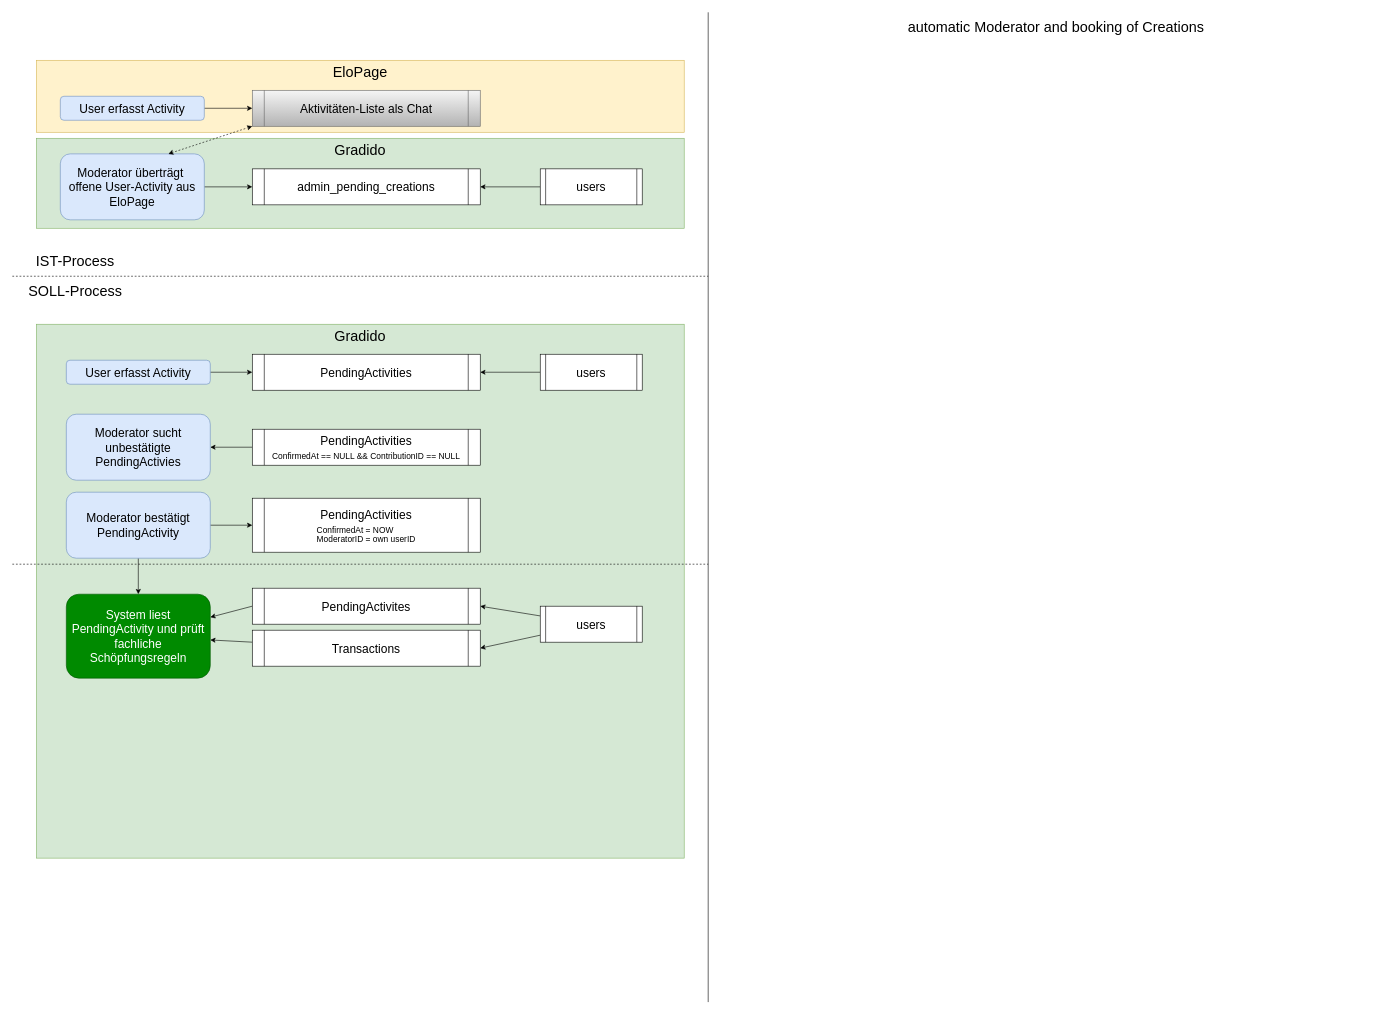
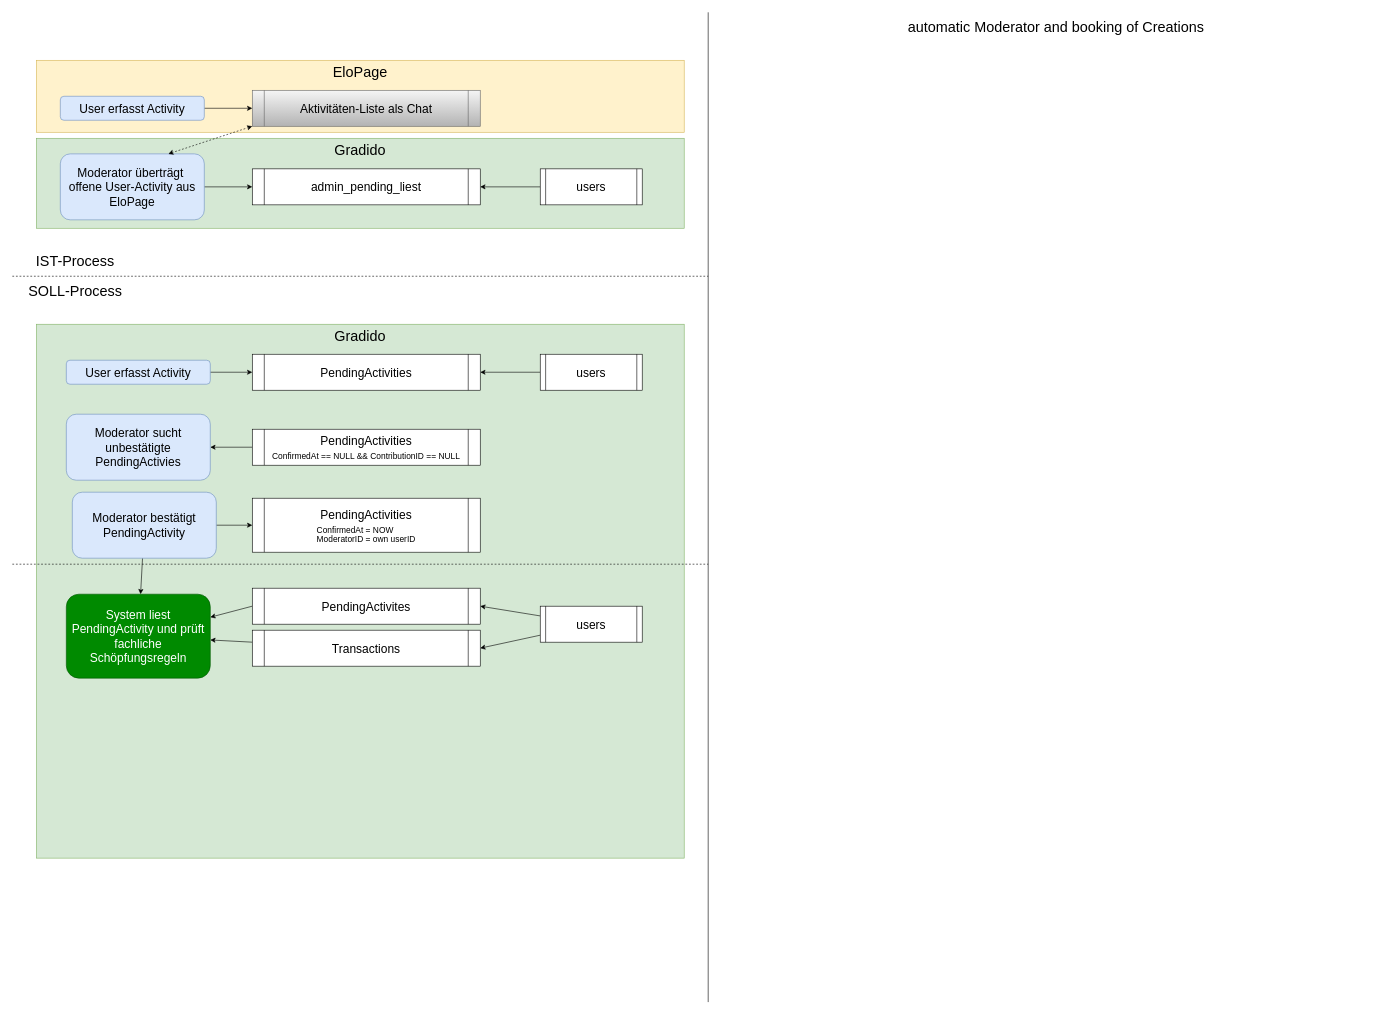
- <mxCell id="10" value="admin_pending_creations" style="shape=process;whiteSpace=wrap;html=1;backgroundOutline=1;fontSize=20;size=0.053;" vertex="1" parent="1"><mxGeometry x="420" y="281" width="380" height="60" as="geometry" /></mxCell>
+ <mxCell id="10" value="admin_pending_liest" style="shape=process;whiteSpace=wrap;html=1;backgroundOutline=1;fontSize=20;size=0.053;" vertex="1" parent="1"><mxGeometry x="420" y="281" width="380" height="60" as="geometry" /></mxCell>
- <mxCell id="27" value="Moderator bestätigt PendingActivity" style="rounded=1;whiteSpace=wrap;html=1;fontSize=20;fillColor=#dae8fc;strokeColor=#6c8ebf;" vertex="1" parent="1"><mxGeometry x="110" y="820" width="240" height="110" as="geometry" /></mxCell>
+ <mxCell id="27" value="Moderator bestätigt PendingActivity" style="rounded=1;whiteSpace=wrap;html=1;fontSize=20;fillColor=#dae8fc;strokeColor=#6c8ebf;" vertex="1" parent="1"><mxGeometry x="120" y="820" width="240" height="110" as="geometry" /></mxCell>
